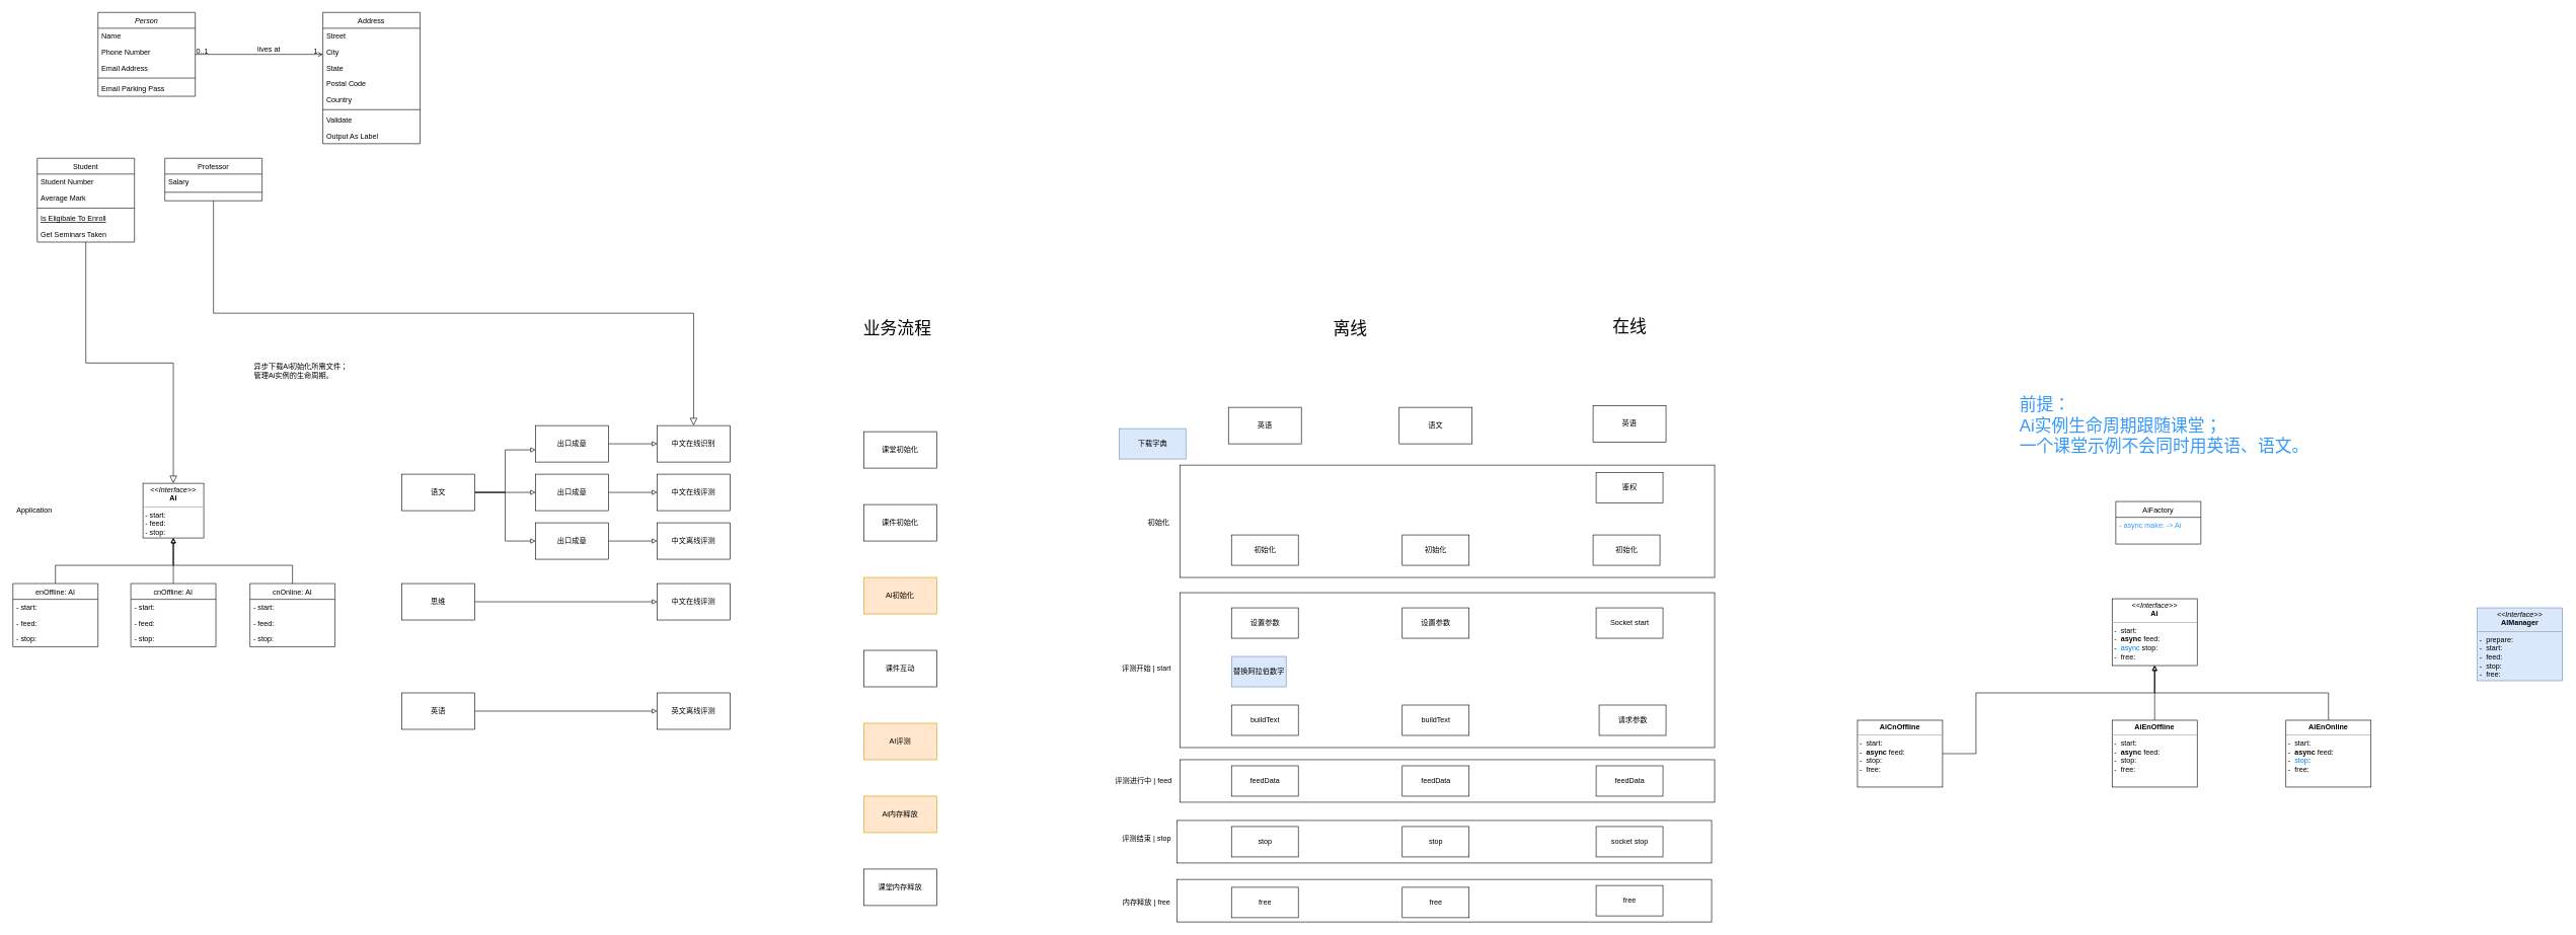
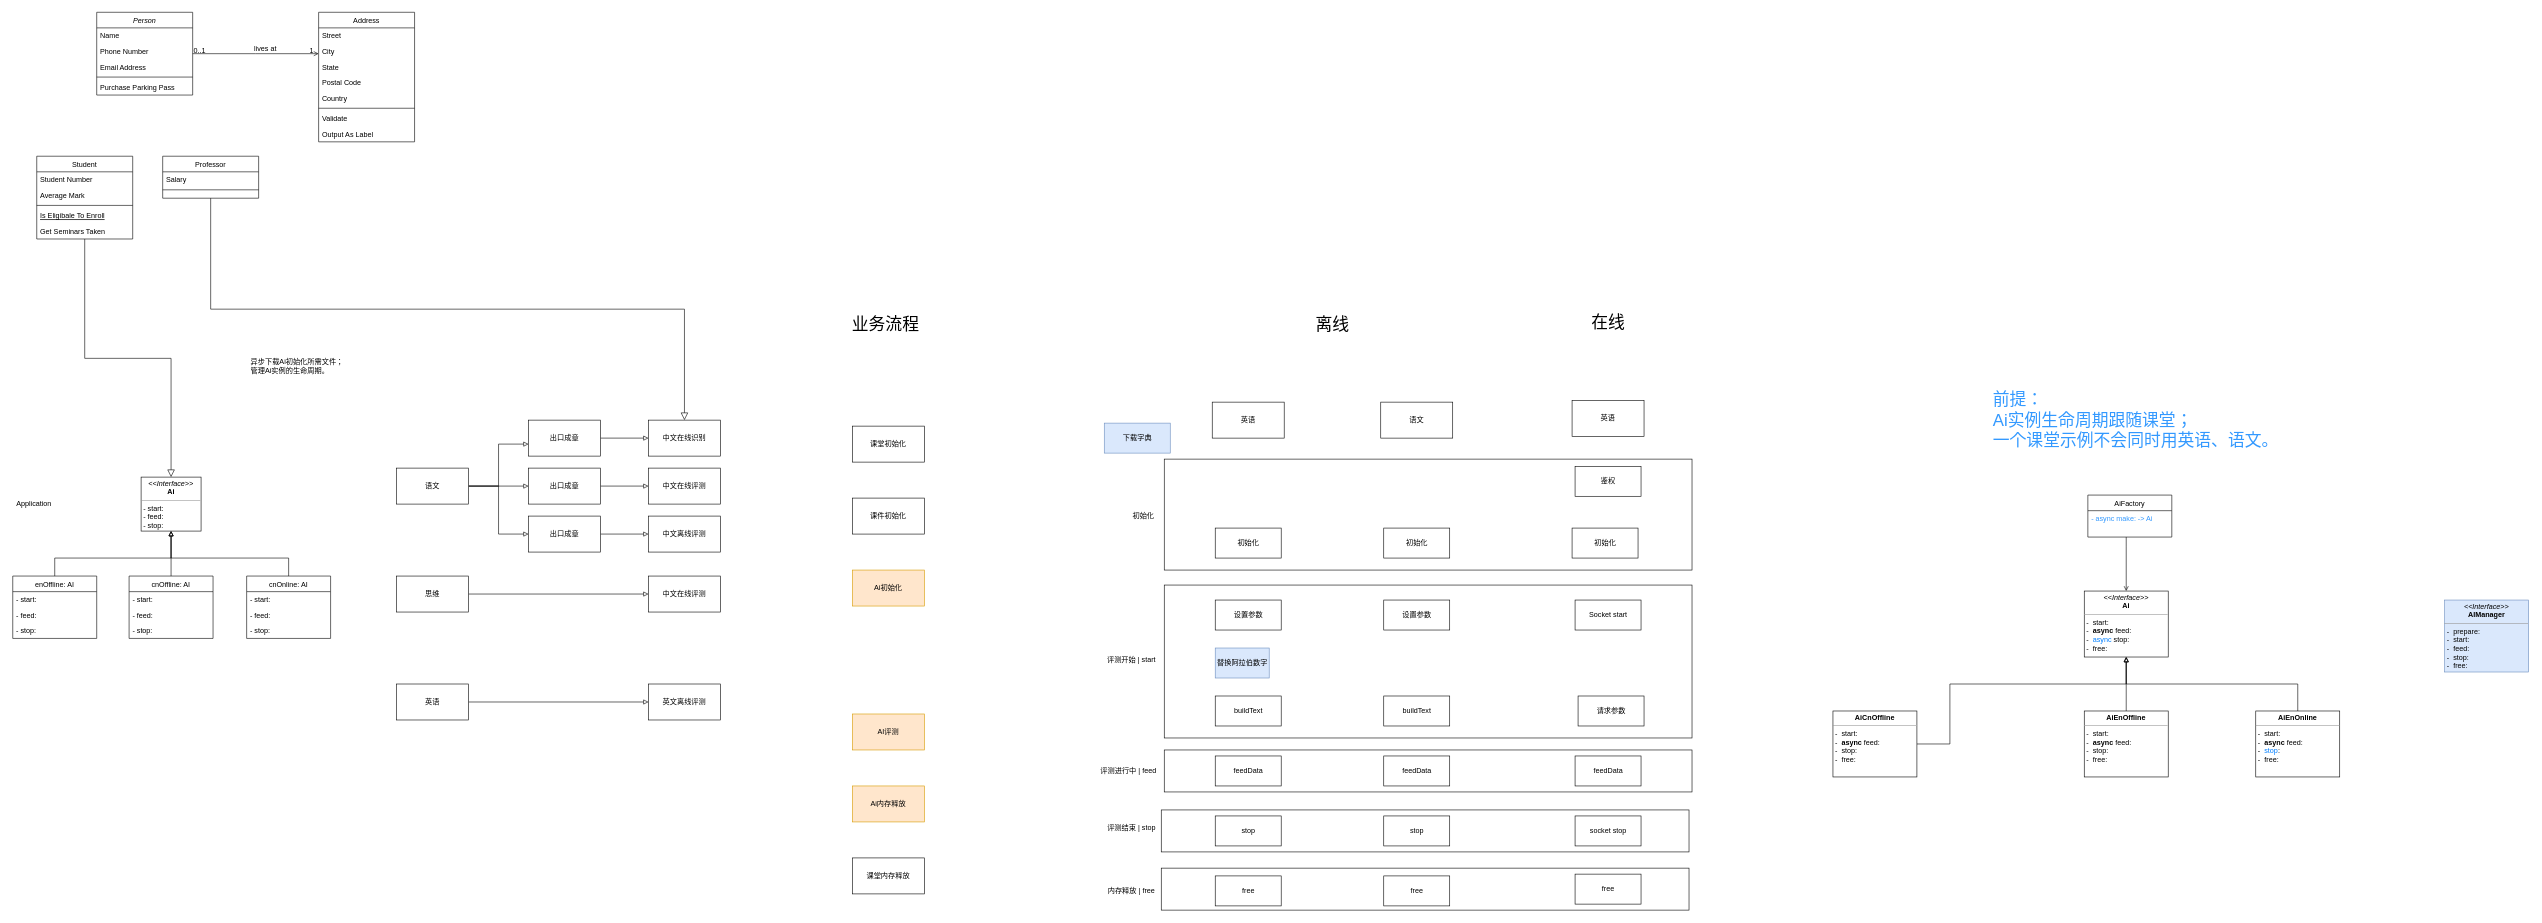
- <mxCell id="11" value="Email Parking Pass" style="text;align=left;verticalAlign=top;spacingLeft=4;spacingRight=4;overflow=hidden;rotatable=0;points=[[0,0.5],[1,0.5]];portConstraint=eastwest;" parent="6" vertex="1"><mxGeometry y="112" width="160" height="26" as="geometry" /></mxCell>
+ <mxCell id="11" value="Purchase Parking Pass" style="text;align=left;verticalAlign=top;spacingLeft=4;spacingRight=4;overflow=hidden;rotatable=0;points=[[0,0.5],[1,0.5]];portConstraint=eastwest;" parent="6" vertex="1"><mxGeometry y="112" width="160" height="26" as="geometry" /></mxCell>
+ <mxCell id="100" style="edgeStyle=orthogonalEdgeStyle;rounded=0;orthogonalLoop=1;jettySize=auto;html=1;entryX=0.5;entryY=0;entryDx=0;entryDy=0;endArrow=open;endFill=0;" edge="1" parent="1" source="110" target="94"><mxGeometry relative="1" as="geometry"><Array as="points"><mxPoint x="3544" y="910" /><mxPoint x="3544" y="910" /></Array></mxGeometry></mxCell>
- <mxCell id="104" value="课件互动" style="rounded=0;whiteSpace=wrap;html=1;" vertex="1" parent="1"><mxGeometry x="1420" y="1070" width="120" height="60" as="geometry" /></mxCell>
